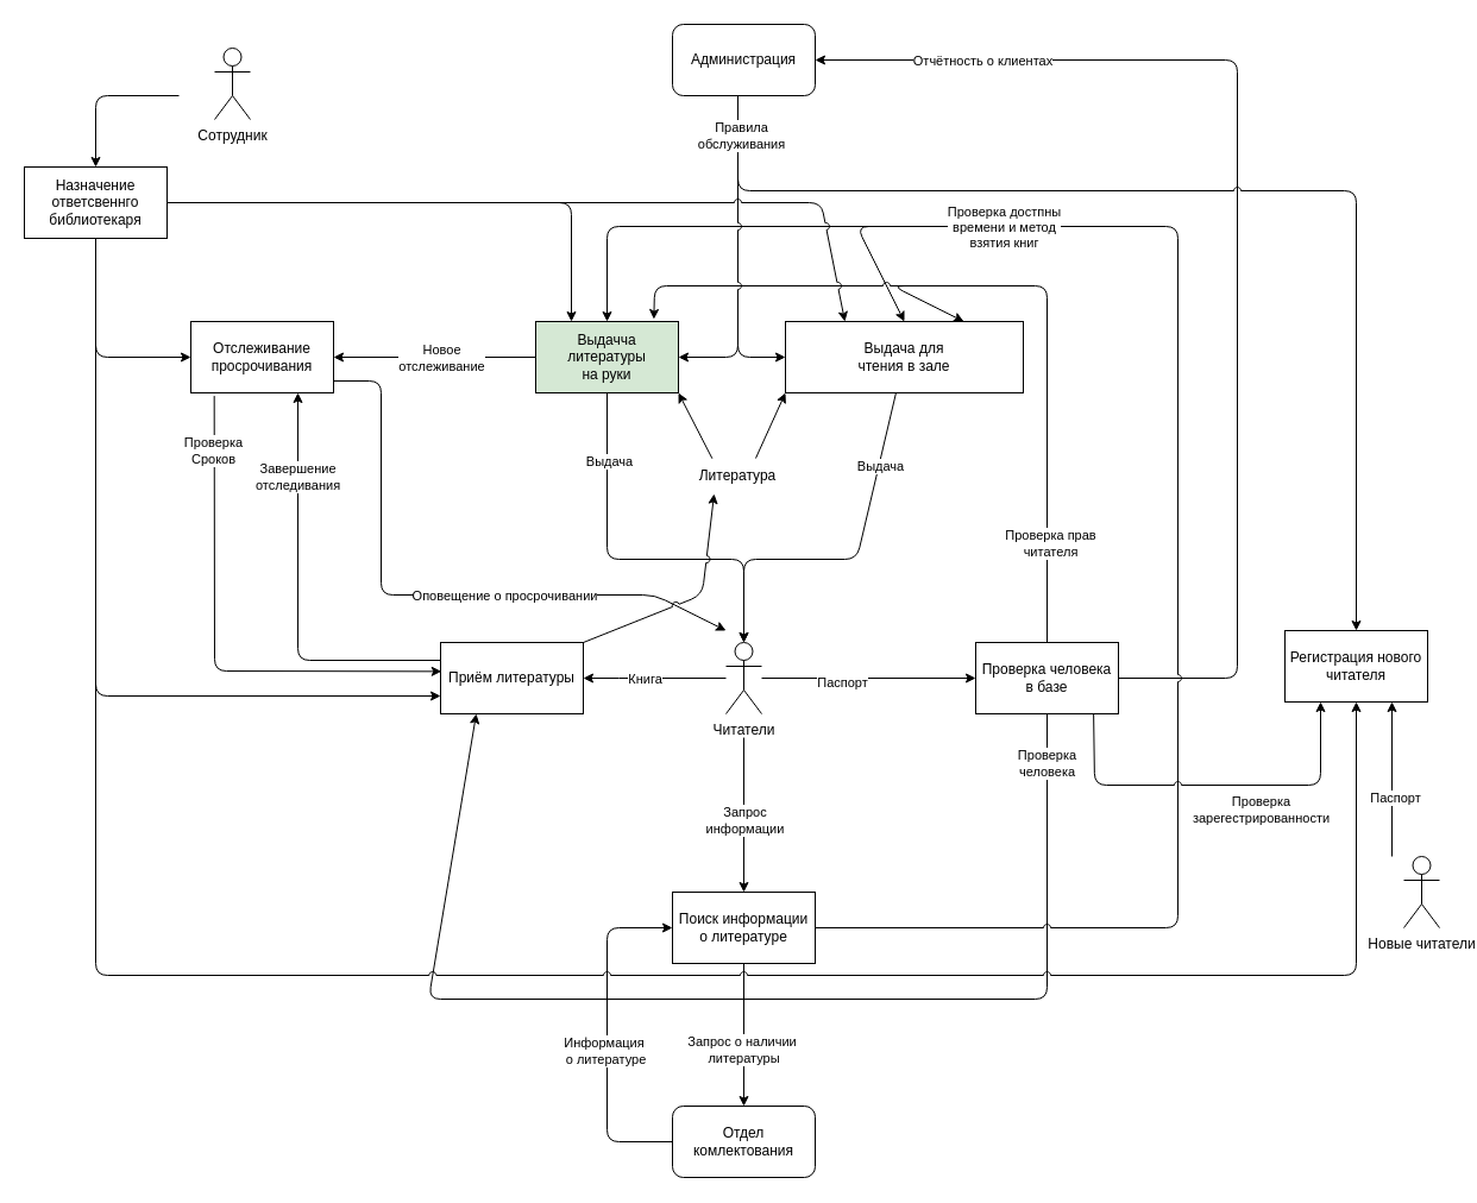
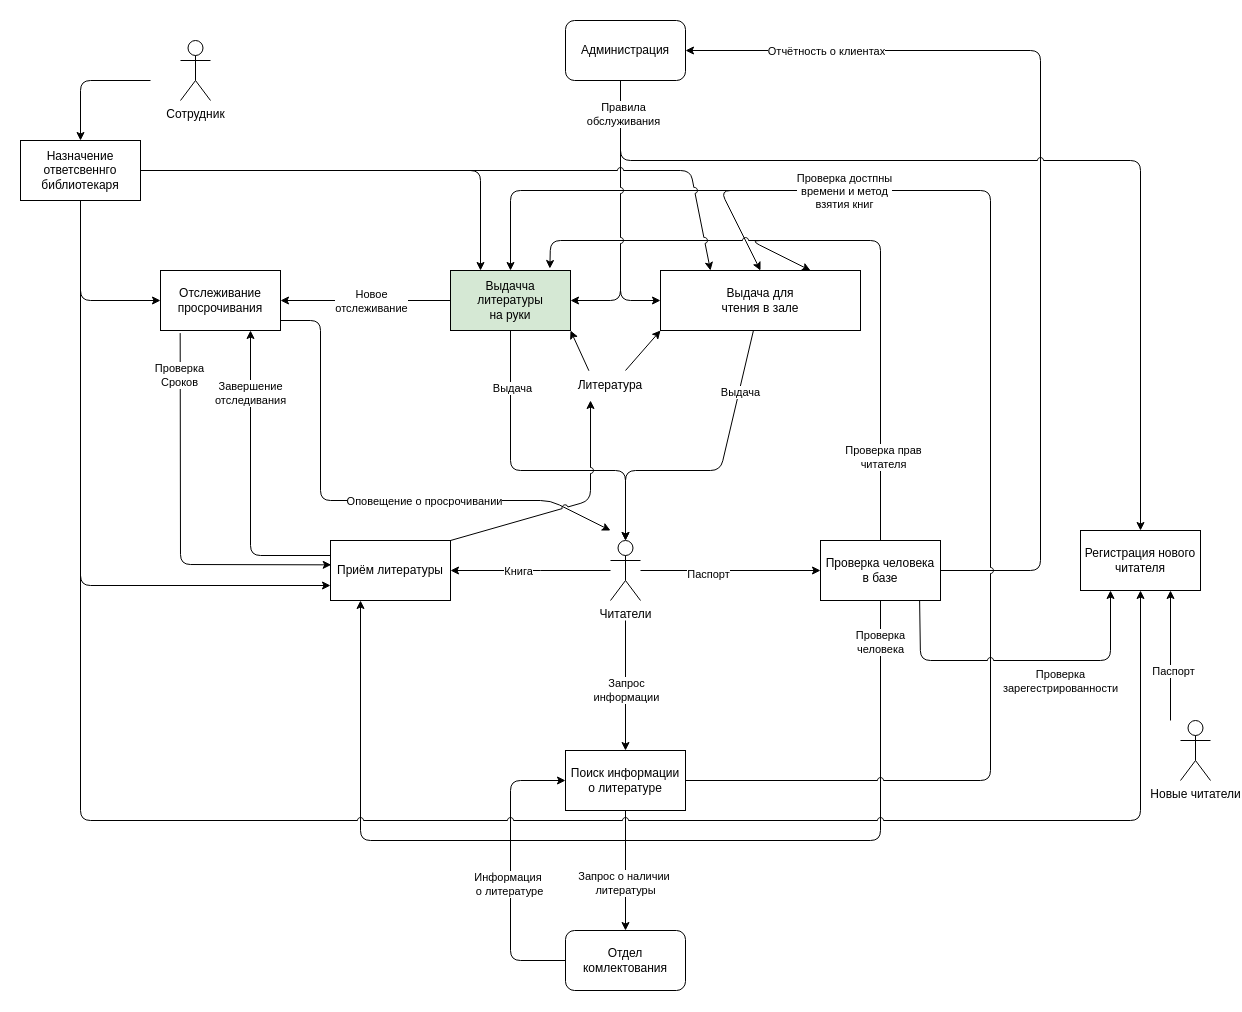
- <mxCell id="61" value="Литература" style="text;html=1;strokeColor=none;fillColor=none;align=center;verticalAlign=middle;whiteSpace=wrap;rounded=0;" vertex="1" parent="1"><mxGeometry x="590" y="385" width="60" height="30" as="geometry" /></mxCell>
+ <mxCell id="61" value="Литература" style="text;html=1;strokeColor=none;fillColor=none;align=center;verticalAlign=middle;whiteSpace=wrap;rounded=0;" vertex="1" parent="1"><mxGeometry x="580" y="370" width="60" height="30" as="geometry" /></mxCell>
- <mxCell id="17" value="Приём литературы" style="rounded=0;whiteSpace=wrap;html=1;" vertex="1" parent="1"><mxGeometry x="370" y="540" width="120" height="60" as="geometry" /></mxCell>
+ <mxCell id="17" value="Приём литературы" style="rounded=0;whiteSpace=wrap;html=1;" vertex="1" parent="1"><mxGeometry x="330" y="540" width="120" height="60" as="geometry" /></mxCell>
